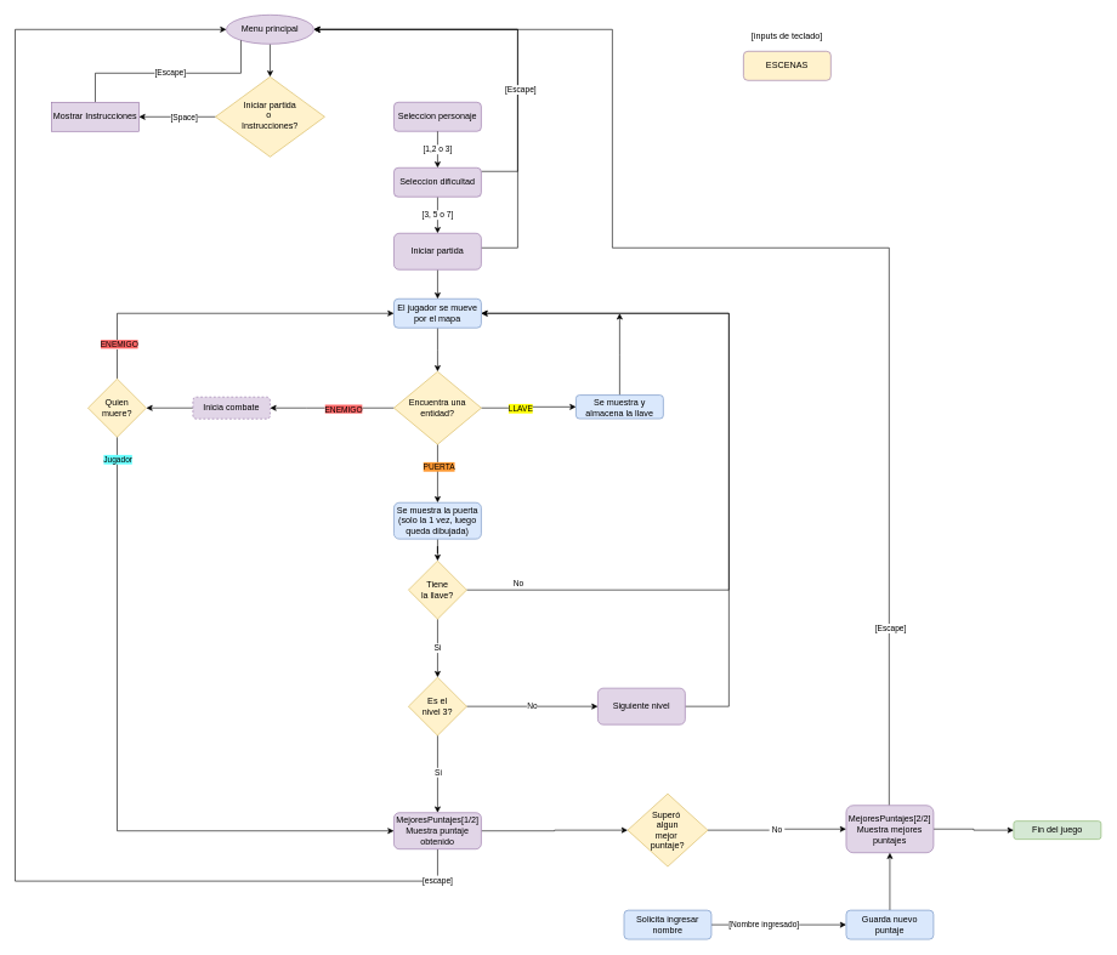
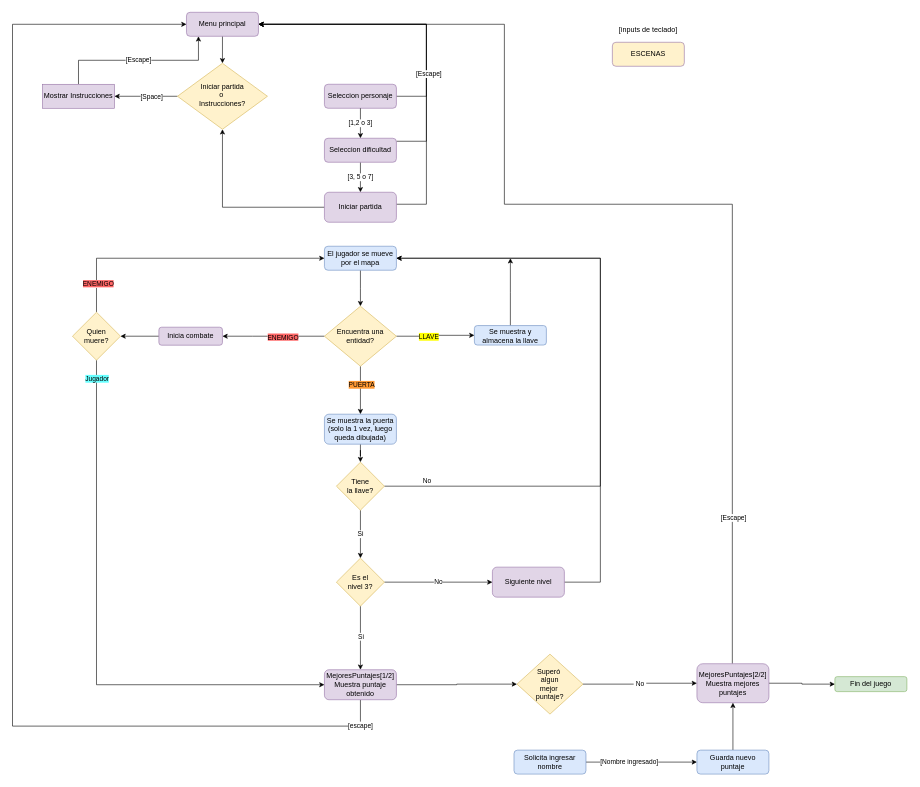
- <mxCell id="3" value="Menu principal" style="ellipse;whiteSpace=wrap;html=1;fontSize=12;glass=0;strokeWidth=1;shadow=0;fillColor=#e1d5e7;strokeColor=#9673a6;" parent="1" vertex="1"><mxGeometry x="310" y="20" width="120" height="40" as="geometry" /></mxCell>
+ <mxCell id="3" value="Menu principal" style="rounded=1;whiteSpace=wrap;html=1;fontSize=12;glass=0;strokeWidth=1;shadow=0;fillColor=#e1d5e7;strokeColor=#9673a6;" parent="1" vertex="1"><mxGeometry x="310" y="20" width="120" height="40" as="geometry" /></mxCell>
- <mxCell id="9" value="[Escape]" style="edgeStyle=orthogonalEdgeStyle;rounded=0;orthogonalLoop=1;jettySize=auto;html=1;endArrow=none;" parent="1" source="10" target="3" edge="1"><mxGeometry relative="1" as="geometry"><Array as="points"><mxPoint x="130" y="100" /><mxPoint x="330" y="100" /></Array></mxGeometry></mxCell>
+ <mxCell id="9" value="[Escape]" style="edgeStyle=orthogonalEdgeStyle;rounded=0;orthogonalLoop=1;jettySize=auto;html=1;" parent="1" source="10" target="3" edge="1"><mxGeometry relative="1" as="geometry"><Array as="points"><mxPoint x="130" y="100" /><mxPoint x="330" y="100" /></Array></mxGeometry></mxCell>
+ <mxCell id="7" style="edgeStyle=orthogonalEdgeStyle;rounded=0;orthogonalLoop=1;jettySize=auto;html=1;entryX=1;entryY=0.5;entryDx=0;entryDy=0;" parent="1" source="8" target="3" edge="1"><mxGeometry relative="1" as="geometry"><Array as="points"><mxPoint x="710" y="160" /><mxPoint x="710" y="40" /></Array></mxGeometry></mxCell>
- <mxCell id="41" style="edgeStyle=orthogonalEdgeStyle;rounded=0;orthogonalLoop=1;jettySize=auto;html=1;entryX=0.5;entryY=0;entryDx=0;entryDy=0;" parent="1" source="44" target="13" edge="1"><mxGeometry relative="1" as="geometry" /></mxCell>
+ <mxCell id="41" style="edgeStyle=orthogonalEdgeStyle;rounded=0;orthogonalLoop=1;jettySize=auto;html=1;" parent="1" source="44" target="6" edge="1"><mxGeometry relative="1" as="geometry" /></mxCell>
- <mxCell id="22" value="Inicia combate" style="rounded=1;whiteSpace=wrap;html=1;fillColor=#e1d5e7;strokeColor=#9673a6;dashed=1;" parent="1" vertex="1"><mxGeometry x="264" y="545" width="106" height="30" as="geometry" /></mxCell>
+ <mxCell id="22" value="Inicia combate" style="rounded=1;whiteSpace=wrap;html=1;fillColor=#e1d5e7;strokeColor=#9673a6;" parent="1" vertex="1"><mxGeometry x="264" y="545" width="106" height="30" as="geometry" /></mxCell>
